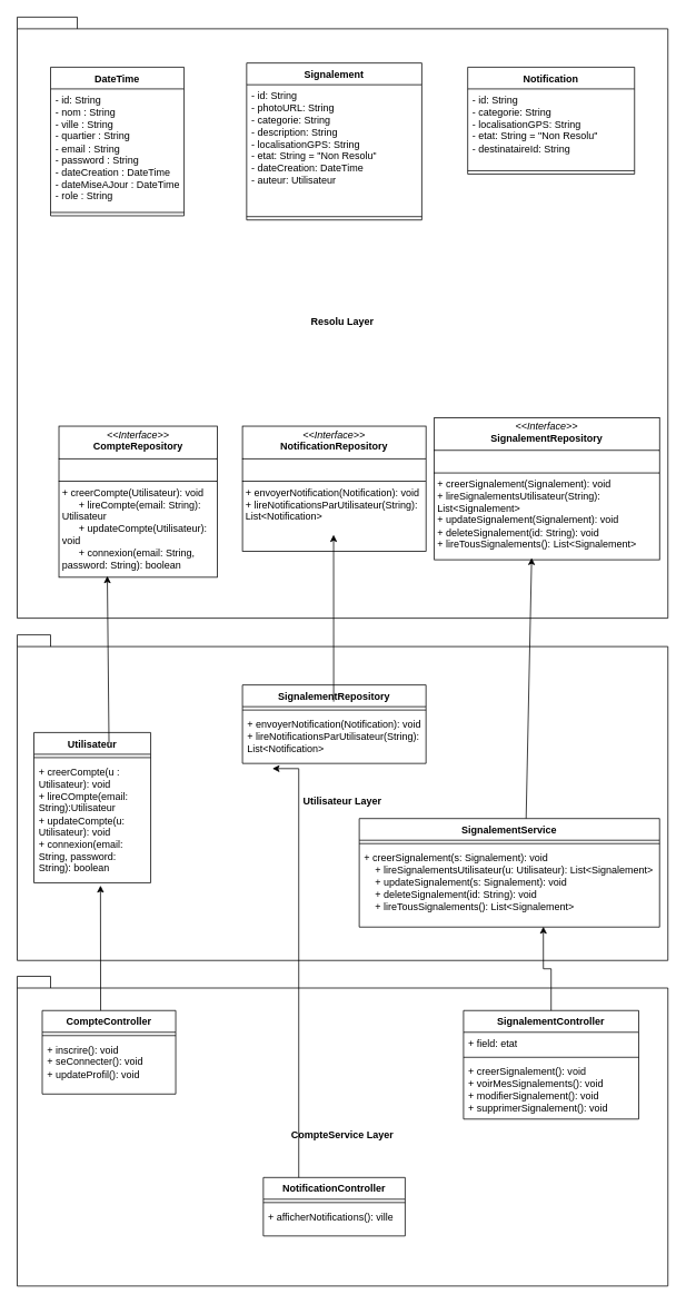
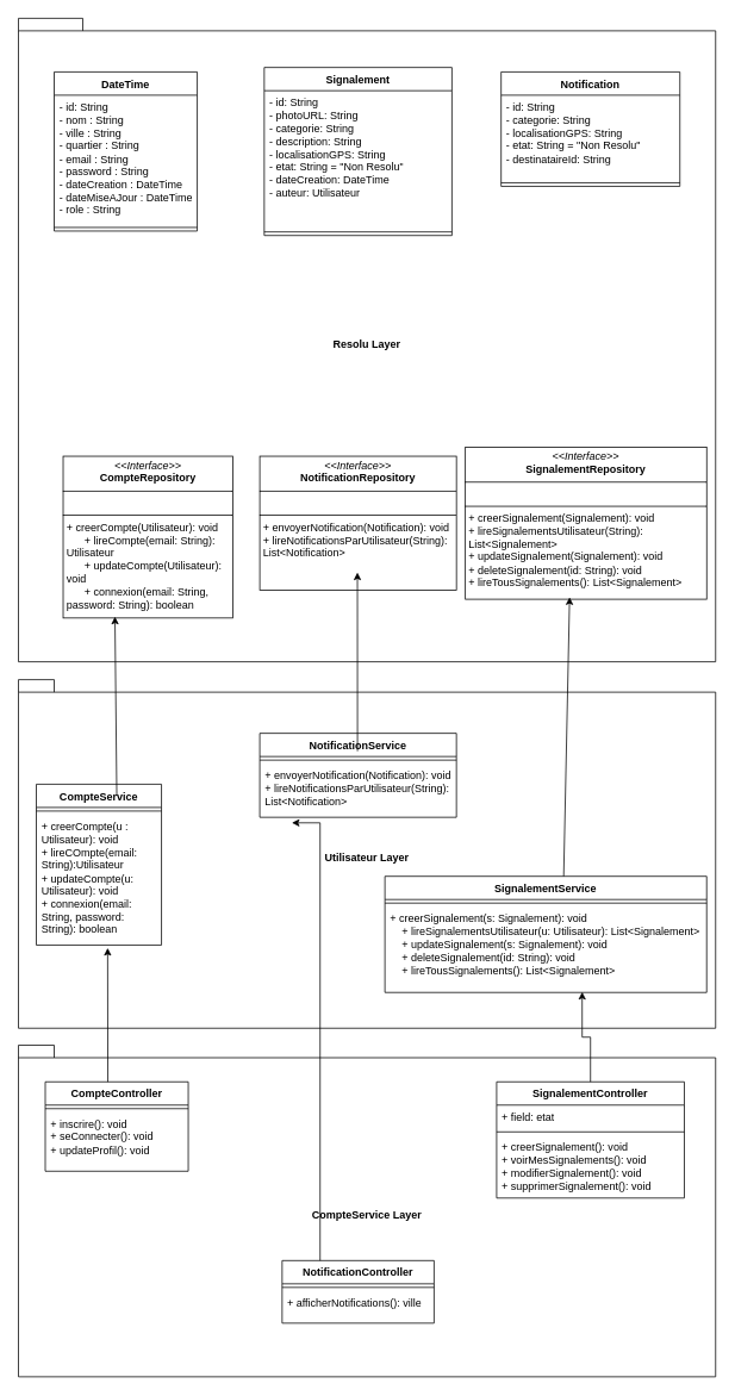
- <mxCell id="22" value="SignalementRepository" style="swimlane;fontStyle=1;align=center;verticalAlign=top;childLayout=stackLayout;horizontal=1;startSize=26;horizontalStack=0;resizeParent=1;resizeParentMax=0;resizeLast=0;collapsible=1;marginBottom=0;whiteSpace=wrap;html=1;" vertex="1" parent="1"><mxGeometry x="290" y="820" width="220" height="94" as="geometry" /></mxCell>
+ <mxCell id="22" value="NotificationService" style="swimlane;fontStyle=1;align=center;verticalAlign=top;childLayout=stackLayout;horizontal=1;startSize=26;horizontalStack=0;resizeParent=1;resizeParentMax=0;resizeLast=0;collapsible=1;marginBottom=0;whiteSpace=wrap;html=1;" vertex="1" parent="1"><mxGeometry x="290" y="820" width="220" height="94" as="geometry" /></mxCell>
- <mxCell id="15" value="Utilisateur" style="swimlane;fontStyle=1;align=center;verticalAlign=top;childLayout=stackLayout;horizontal=1;startSize=26;horizontalStack=0;resizeParent=1;resizeParentMax=0;resizeLast=0;collapsible=1;marginBottom=0;whiteSpace=wrap;html=1;" vertex="1" parent="1"><mxGeometry x="40" y="877" width="140" height="180" as="geometry" /></mxCell>
+ <mxCell id="15" value="CompteService" style="swimlane;fontStyle=1;align=center;verticalAlign=top;childLayout=stackLayout;horizontal=1;startSize=26;horizontalStack=0;resizeParent=1;resizeParentMax=0;resizeLast=0;collapsible=1;marginBottom=0;whiteSpace=wrap;html=1;" vertex="1" parent="1"><mxGeometry x="40" y="877" width="140" height="180" as="geometry" /></mxCell>
